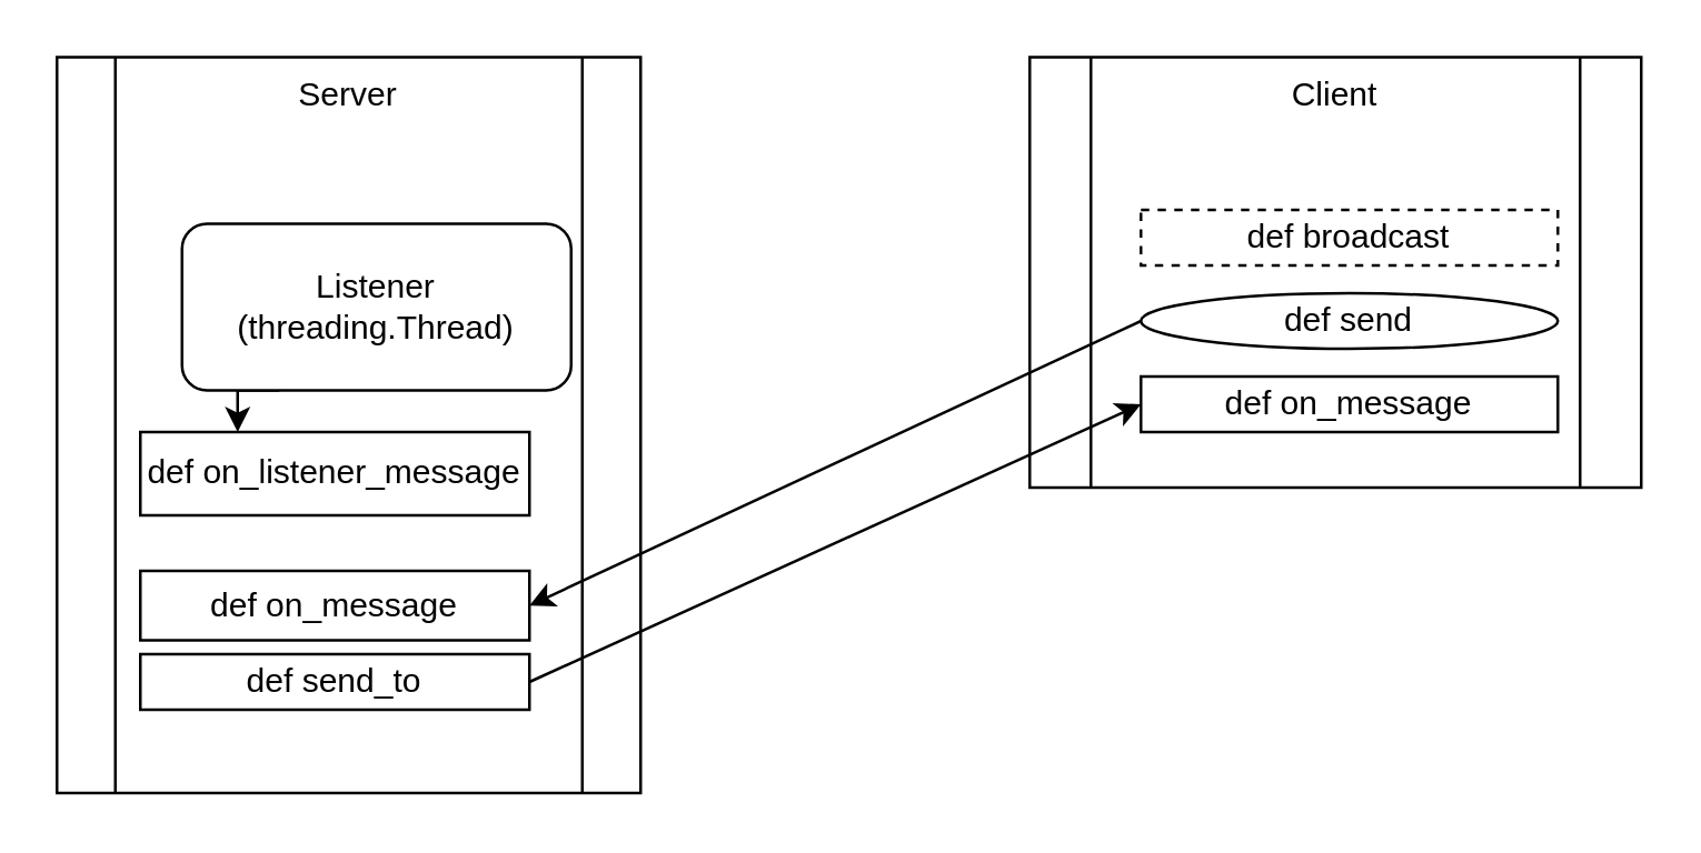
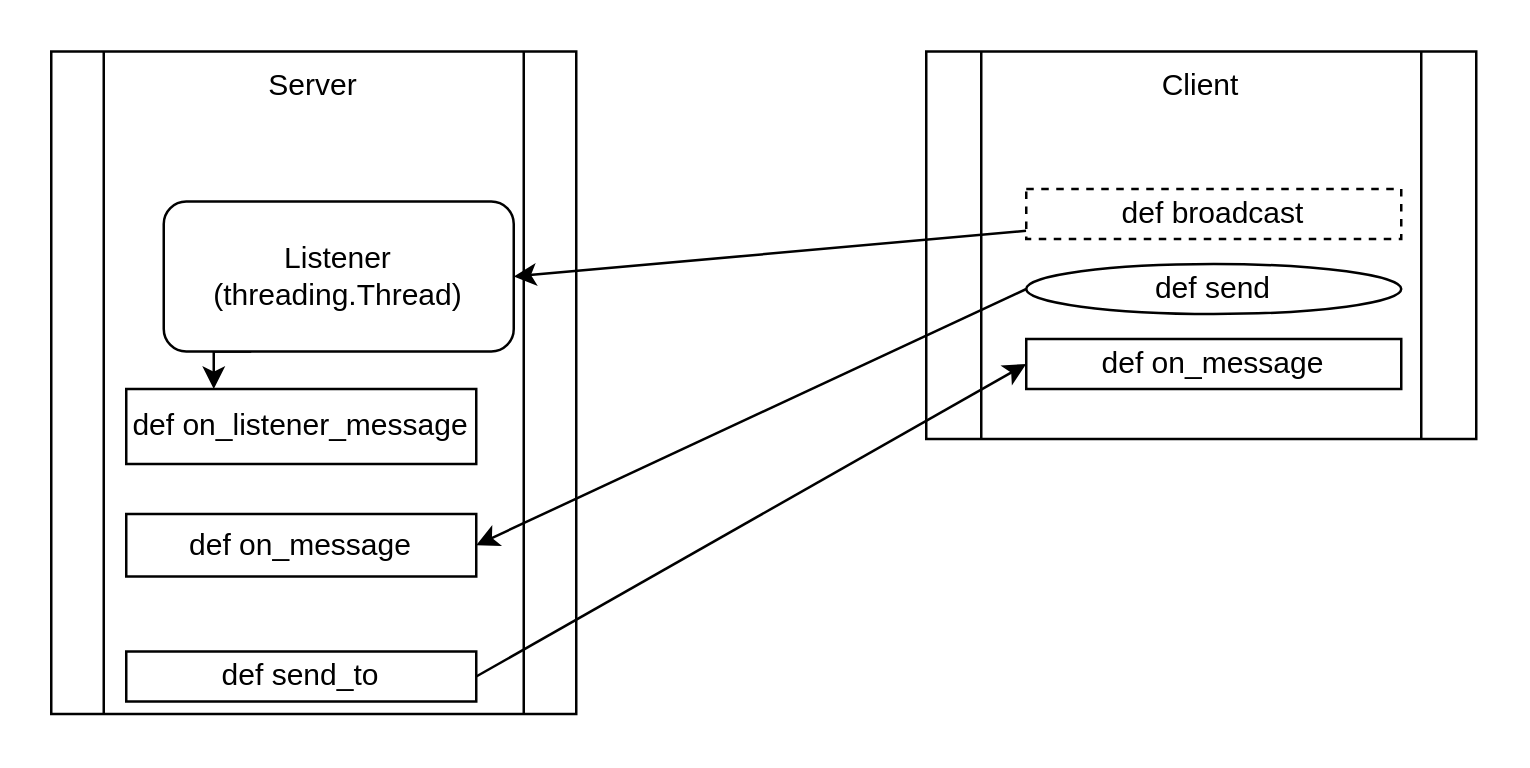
+ <mxCell id="11" style="rounded=0;orthogonalLoop=1;jettySize=auto;html=1;startArrow=classic;startFill=1;endArrow=none;endFill=0;exitX=1;exitY=0.5;exitDx=0;exitDy=0;elbow=vertical;" parent="1" source="4" target="12" edge="1"><mxGeometry relative="1" as="geometry"><mxPoint x="260" y="145" as="sourcePoint" /></mxGeometry></mxCell>
- <mxCell id="6" value="def send_to" style="rounded=0;whiteSpace=wrap;html=1;" parent="1" vertex="1"><mxGeometry x="50" y="235" width="140" height="20" as="geometry" /></mxCell>
+ <mxCell id="6" value="def send_to" style="rounded=0;whiteSpace=wrap;html=1;" parent="1" vertex="1"><mxGeometry x="50" y="260" width="140" height="20" as="geometry" /></mxCell>
